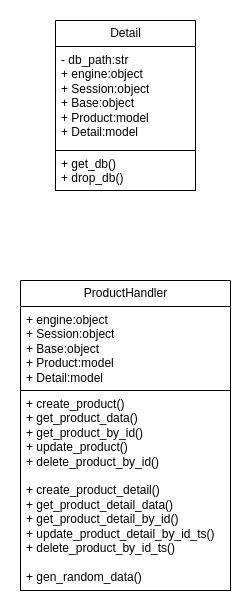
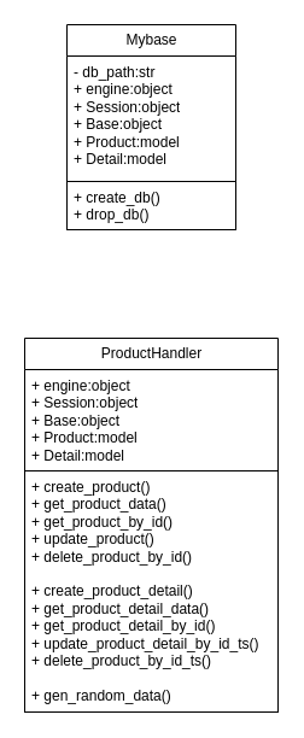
- <mxCell id="2" value="Detail" style="swimlane;fontStyle=0;childLayout=stackLayout;horizontal=1;startSize=26;fillColor=none;horizontalStack=0;resizeParent=1;resizeParentMax=0;resizeLast=0;collapsible=1;marginBottom=0;html=1;" vertex="1" parent="1"><mxGeometry x="55" y="20" width="140" height="170" as="geometry"><mxRectangle x="390" y="250" width="80" height="30" as="alternateBounds" /></mxGeometry></mxCell>
+ <mxCell id="2" value="Mybase" style="swimlane;fontStyle=0;childLayout=stackLayout;horizontal=1;startSize=26;fillColor=none;horizontalStack=0;resizeParent=1;resizeParentMax=0;resizeLast=0;collapsible=1;marginBottom=0;html=1;" vertex="1" parent="1"><mxGeometry x="55" y="20" width="140" height="170" as="geometry"><mxRectangle x="390" y="250" width="80" height="30" as="alternateBounds" /></mxGeometry></mxCell>
- <mxCell id="4" value="+ get_db()&lt;br&gt;+ drop_db()" style="text;strokeColor=default;fillColor=none;align=left;verticalAlign=top;spacingLeft=4;spacingRight=4;overflow=hidden;rotatable=0;points=[[0,0.5],[1,0.5]];portConstraint=eastwest;whiteSpace=wrap;html=1;" vertex="1" parent="2"><mxGeometry y="130" width="140" height="40" as="geometry" /></mxCell>
+ <mxCell id="4" value="+ create_db()&lt;br&gt;+ drop_db()" style="text;strokeColor=default;fillColor=none;align=left;verticalAlign=top;spacingLeft=4;spacingRight=4;overflow=hidden;rotatable=0;points=[[0,0.5],[1,0.5]];portConstraint=eastwest;whiteSpace=wrap;html=1;" vertex="1" parent="2"><mxGeometry y="130" width="140" height="40" as="geometry" /></mxCell>
